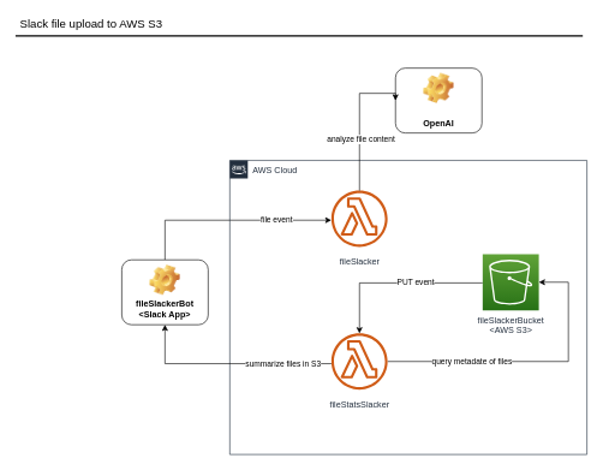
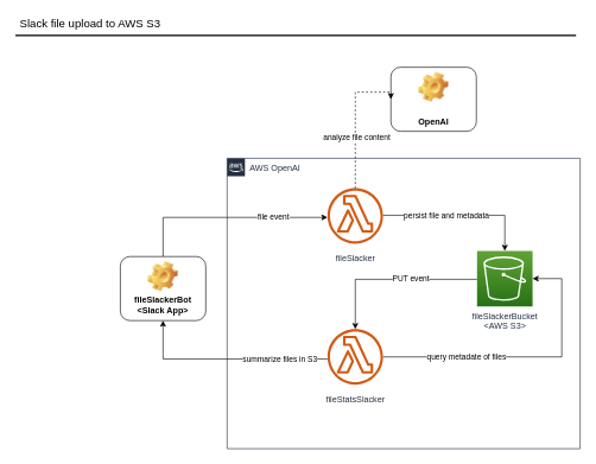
- <mxCell id="19" style="edgeStyle=orthogonalEdgeStyle;rounded=0;orthogonalLoop=1;jettySize=auto;html=1;entryX=0;entryY=0.5;entryDx=0;entryDy=0;" edge="1" parent="1" source="13" target="18"><mxGeometry relative="1" as="geometry"><Array as="points"><mxPoint x="498" y="129" /></Array></mxGeometry></mxCell>
+ <mxCell id="19" style="edgeStyle=orthogonalEdgeStyle;rounded=0;orthogonalLoop=1;jettySize=auto;html=1;entryX=0;entryY=0.5;entryDx=0;entryDy=0;dashed=1;" edge="1" parent="1" source="13" target="18"><mxGeometry relative="1" as="geometry"><Array as="points"><mxPoint x="498" y="129" /></Array></mxGeometry></mxCell>
- <mxCell id="6" value="AWS Cloud" style="points=[[0,0],[0.25,0],[0.5,0],[0.75,0],[1,0],[1,0.25],[1,0.5],[1,0.75],[1,1],[0.75,1],[0.5,1],[0.25,1],[0,1],[0,0.75],[0,0.5],[0,0.25]];outlineConnect=0;gradientColor=none;html=1;whiteSpace=wrap;fontSize=12;fontStyle=0;shape=mxgraph.aws4.group;grIcon=mxgraph.aws4.group_aws_cloud_alt;strokeColor=#232F3E;fillColor=none;verticalAlign=top;align=left;spacingLeft=30;fontColor=#232F3E;dashed=0;labelBackgroundColor=none;container=1;pointerEvents=0;collapsible=0;recursiveResize=0;" parent="1" vertex="1"><mxGeometry x="318" y="222" width="495.77" height="408" as="geometry" /></mxCell>
+ <mxCell id="6" value="AWS OpenAI" style="points=[[0,0],[0.25,0],[0.5,0],[0.75,0],[1,0],[1,0.25],[1,0.5],[1,0.75],[1,1],[0.75,1],[0.5,1],[0.25,1],[0,1],[0,0.75],[0,0.5],[0,0.25]];outlineConnect=0;gradientColor=none;html=1;whiteSpace=wrap;fontSize=12;fontStyle=0;shape=mxgraph.aws4.group;grIcon=mxgraph.aws4.group_aws_cloud_alt;strokeColor=#232F3E;fillColor=none;verticalAlign=top;align=left;spacingLeft=30;fontColor=#232F3E;dashed=0;labelBackgroundColor=none;container=1;pointerEvents=0;collapsible=0;recursiveResize=0;" parent="1" vertex="1"><mxGeometry x="318" y="222" width="495.77" height="408" as="geometry" /></mxCell>
+ <mxCell id="14" style="edgeStyle=orthogonalEdgeStyle;rounded=0;orthogonalLoop=1;jettySize=auto;html=1;" parent="6" source="13" target="9" edge="1"><mxGeometry relative="1" as="geometry"><Array as="points"><mxPoint x="390" y="80" /></Array><mxPoint x="190" y="80" as="sourcePoint" /></mxGeometry></mxCell>
+ <mxCell id="15" value="persist file and metadata" style="edgeLabel;html=1;align=center;verticalAlign=middle;resizable=0;points=[];" vertex="1" connectable="0" parent="14"><mxGeometry x="-0.466" relative="1" as="geometry"><mxPoint x="30" y="-1" as="offset" /></mxGeometry></mxCell>
